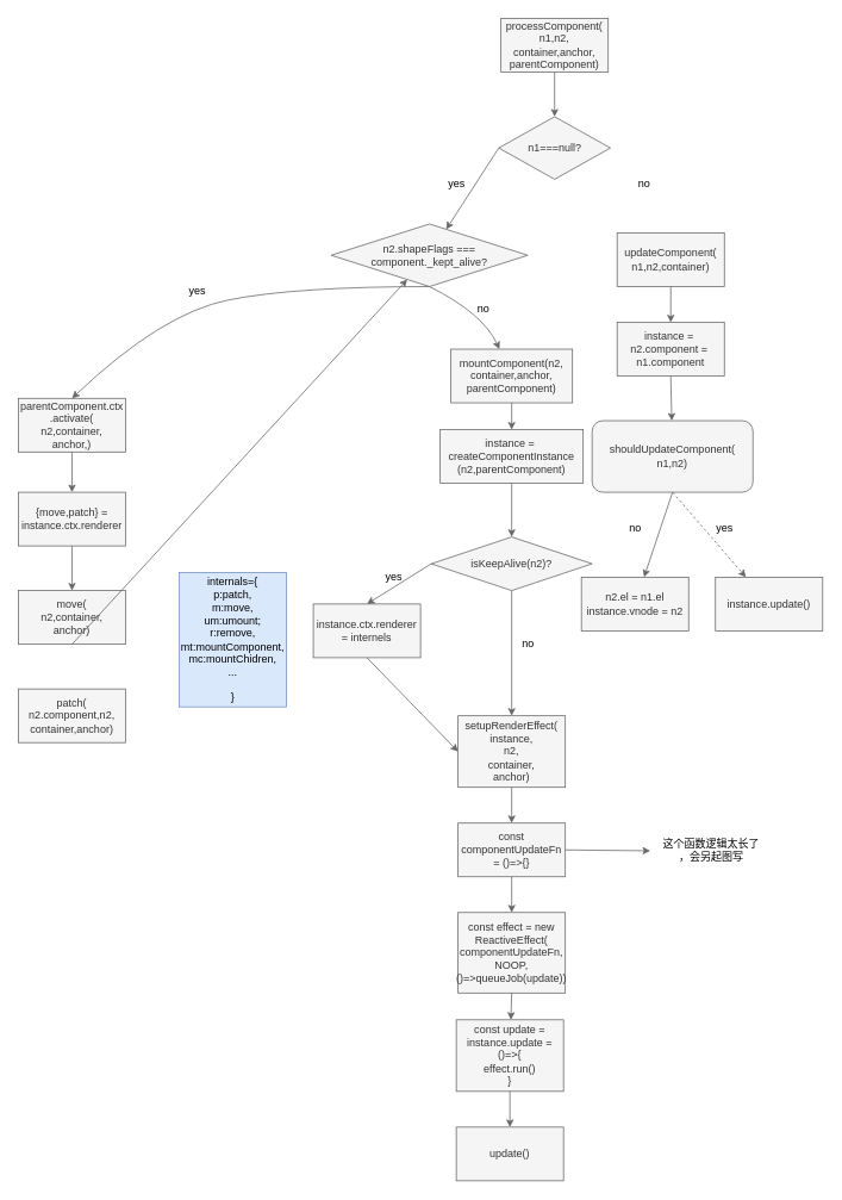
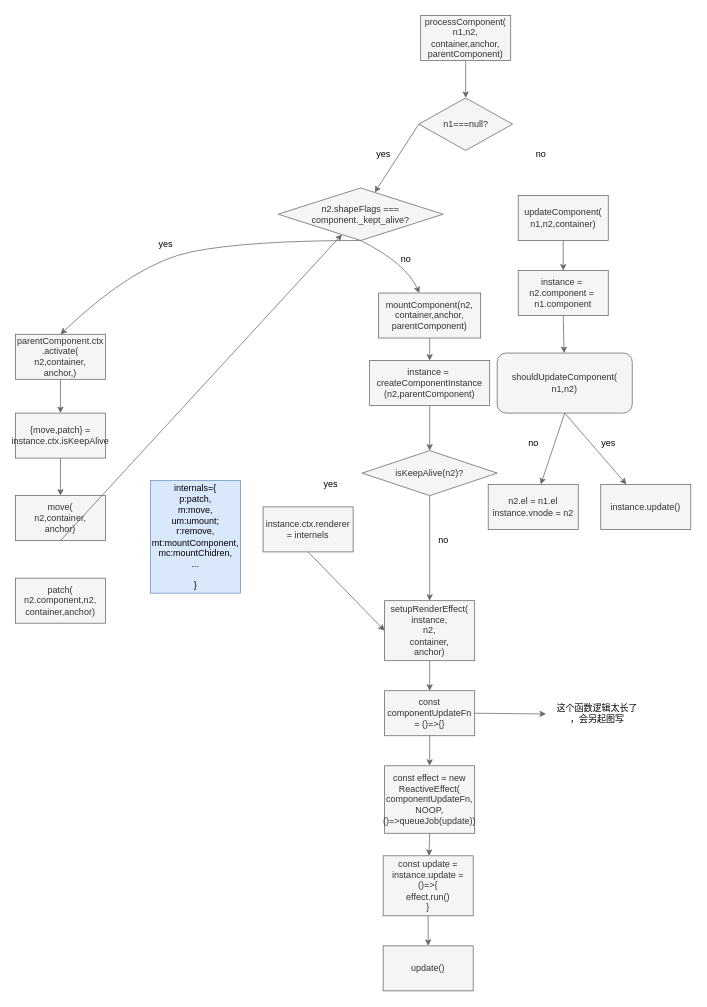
- <mxCell id="49" value="{move,patch} = instance.ctx.renderer" style="rounded=0;whiteSpace=wrap;html=1;fontColor=#333333;fillColor=#f5f5f5;strokeColor=#666666;" vertex="1" parent="1"><mxGeometry x="20" y="550" width="120" height="60" as="geometry" /></mxCell>
+ <mxCell id="49" value="{move,patch} = instance.ctx.isKeepAlive" style="rounded=0;whiteSpace=wrap;html=1;fontColor=#333333;fillColor=#f5f5f5;strokeColor=#666666;" vertex="1" parent="1"><mxGeometry x="20" y="550" width="120" height="60" as="geometry" /></mxCell>
- <mxCell id="33" value="" style="endArrow=classic;html=1;fontColor=#000000;exitX=0.5;exitY=1;exitDx=0;exitDy=0;fillColor=#f5f5f5;strokeColor=#666666;dashed=1;" edge="1" parent="1" source="31" target="35"><mxGeometry width="50" height="50" relative="1" as="geometry"><mxPoint x="762" y="560" as="sourcePoint" /><mxPoint x="810" y="630" as="targetPoint" /></mxGeometry></mxCell>
+ <mxCell id="33" value="" style="endArrow=classic;html=1;fontColor=#000000;exitX=0.5;exitY=1;exitDx=0;exitDy=0;fillColor=#f5f5f5;strokeColor=#666666;" edge="1" parent="1" source="31" target="35"><mxGeometry width="50" height="50" relative="1" as="geometry"><mxPoint x="762" y="560" as="sourcePoint" /><mxPoint x="810" y="630" as="targetPoint" /></mxGeometry></mxCell>
- <mxCell id="23" value="" style="endArrow=classic;html=1;fontColor=#000000;fillColor=#f5f5f5;strokeColor=#666666;exitX=0;exitY=0.5;exitDx=0;exitDy=0;entryX=0.5;entryY=0;entryDx=0;entryDy=0;" edge="1" parent="1" source="21" target="25"><mxGeometry width="50" height="50" relative="1" as="geometry"><mxPoint x="480" y="630" as="sourcePoint" /><mxPoint x="420" y="680" as="targetPoint" /></mxGeometry></mxCell>
